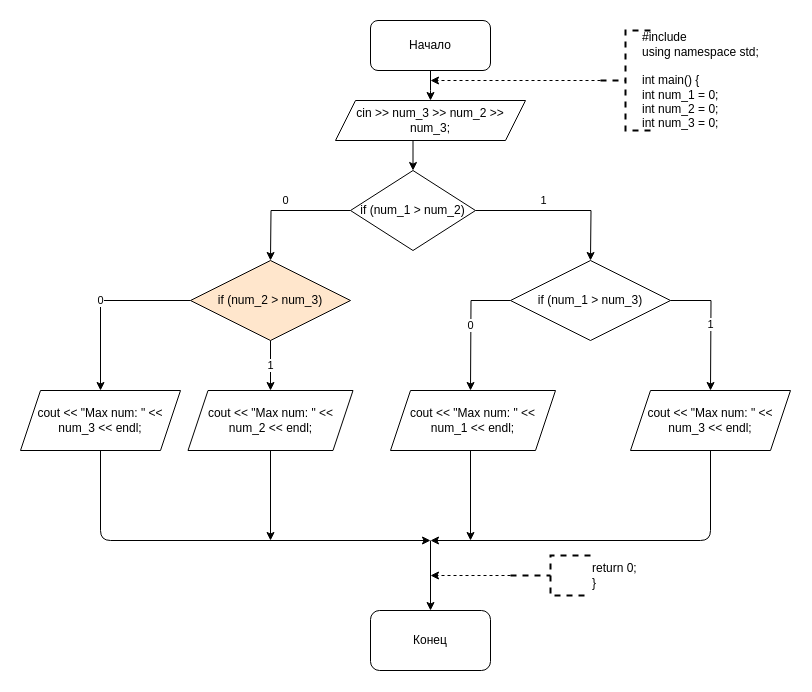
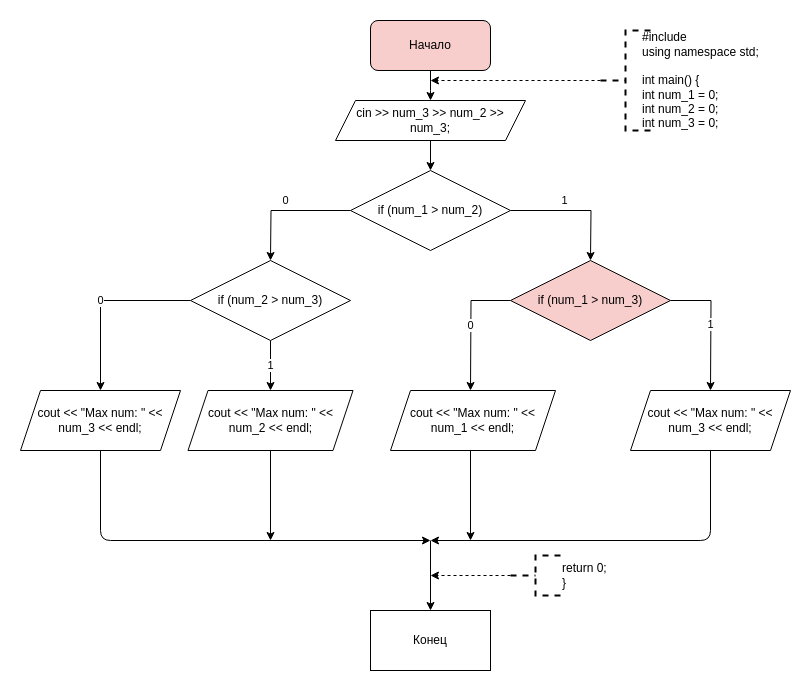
- <mxCell id="3" value="Начало" style="rounded=1;whiteSpace=wrap;html=1;" vertex="1" parent="1"><mxGeometry x="370" y="20" width="120" height="50" as="geometry" /></mxCell>
+ <mxCell id="3" value="Начало" style="rounded=1;whiteSpace=wrap;html=1;fillColor=#f8cecc;" vertex="1" parent="1"><mxGeometry x="370" y="20" width="120" height="50" as="geometry" /></mxCell>
- <mxCell id="6" value="if (num_1 &amp;gt; num_2)" style="rhombus;whiteSpace=wrap;html=1;" vertex="1" parent="1"><mxGeometry x="350" y="170" width="125" height="80" as="geometry" /></mxCell>
+ <mxCell id="6" value="if (num_1 &amp;gt; num_2)" style="rhombus;whiteSpace=wrap;html=1;" vertex="1" parent="1"><mxGeometry x="350" y="170" width="160" height="80" as="geometry" /></mxCell>
- <mxCell id="15" value="if (num_2 &amp;gt; num_3)" style="rhombus;whiteSpace=wrap;html=1;align=center;fillColor=#ffe6cc;" vertex="1" parent="1"><mxGeometry x="190" y="260" width="160" height="80" as="geometry" /></mxCell>
+ <mxCell id="15" value="if (num_2 &amp;gt; num_3)" style="rhombus;whiteSpace=wrap;html=1;align=center;" vertex="1" parent="1"><mxGeometry x="190" y="260" width="160" height="80" as="geometry" /></mxCell>
- <mxCell id="12" value="if (num_1 &amp;gt; num_3)" style="rhombus;whiteSpace=wrap;html=1;align=center;" vertex="1" parent="1"><mxGeometry x="510" y="260" width="160" height="80" as="geometry" /></mxCell>
+ <mxCell id="12" value="if (num_1 &amp;gt; num_3)" style="rhombus;whiteSpace=wrap;html=1;align=center;fillColor=#f8cecc;" vertex="1" parent="1"><mxGeometry x="510" y="260" width="160" height="80" as="geometry" /></mxCell>
- <mxCell id="23" value="&lt;div&gt;&lt;span&gt;return 0;&lt;/span&gt;&lt;/div&gt;}" style="strokeWidth=2;html=1;shape=mxgraph.flowchart.annotation_2;align=left;labelPosition=right;pointerEvents=1;dashed=1;" vertex="1" parent="1"><mxGeometry x="510" y="555" width="80" height="40" as="geometry" /></mxCell>
+ <mxCell id="23" value="&lt;div&gt;&lt;span&gt;return 0;&lt;/span&gt;&lt;/div&gt;}" style="strokeWidth=2;html=1;shape=mxgraph.flowchart.annotation_2;align=left;labelPosition=right;pointerEvents=1;dashed=1;" vertex="1" parent="1"><mxGeometry x="510" y="555" width="50" height="40" as="geometry" /></mxCell>
- <mxCell id="21" value="Конец" style="rounded=1;whiteSpace=wrap;html=1;" vertex="1" parent="1"><mxGeometry x="370" y="610" width="120" height="60" as="geometry" /></mxCell>
+ <mxCell id="21" value="Конец" style="whiteSpace=wrap;html=1;rounded=0;" vertex="1" parent="1"><mxGeometry x="370" y="610" width="120" height="60" as="geometry" /></mxCell>
